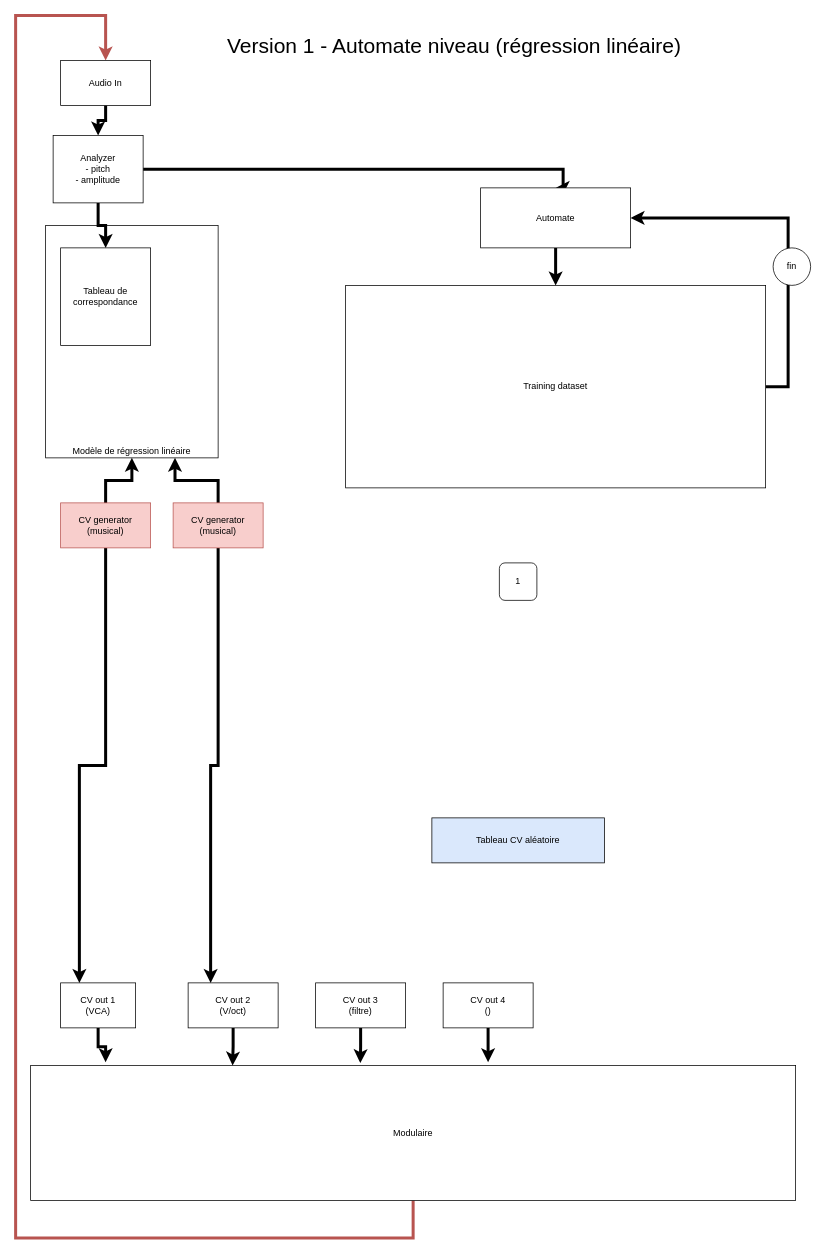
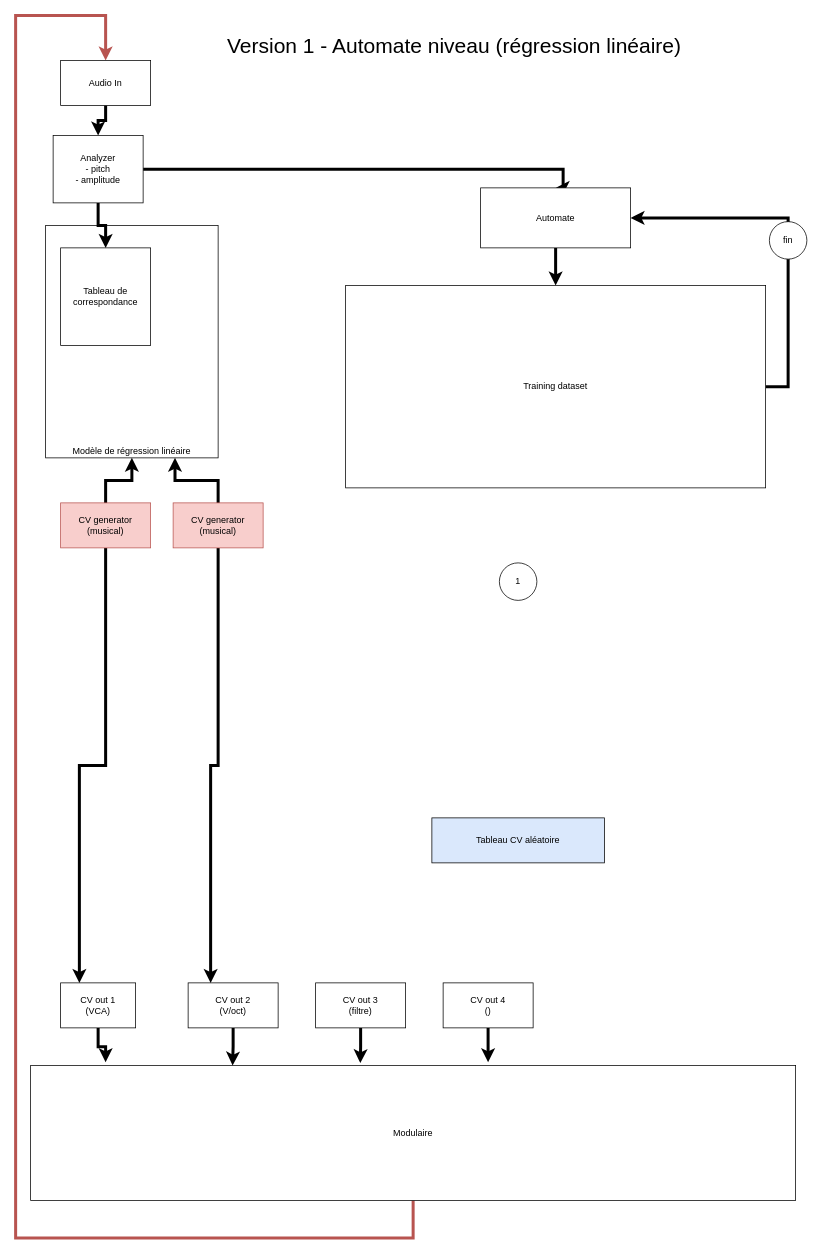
- <mxCell id="24" value="fin" style="ellipse;whiteSpace=wrap;html=1;aspect=fixed;fontSize=12;" vertex="1" parent="1"><mxGeometry x="1030" y="330" width="50" height="50" as="geometry" /></mxCell>
+ <mxCell id="24" value="fin" style="ellipse;whiteSpace=wrap;html=1;aspect=fixed;fontSize=12;" vertex="1" parent="1"><mxGeometry x="1025" y="295" width="50" height="50" as="geometry" /></mxCell>
- <mxCell id="23" value="1" style="whiteSpace=wrap;html=1;aspect=fixed;fontSize=12;rounded=1;" vertex="1" parent="1"><mxGeometry x="665" y="750" width="50" height="50" as="geometry" /></mxCell>
+ <mxCell id="23" value="1" style="ellipse;whiteSpace=wrap;html=1;aspect=fixed;fontSize=12;" vertex="1" parent="1"><mxGeometry x="665" y="750" width="50" height="50" as="geometry" /></mxCell>
